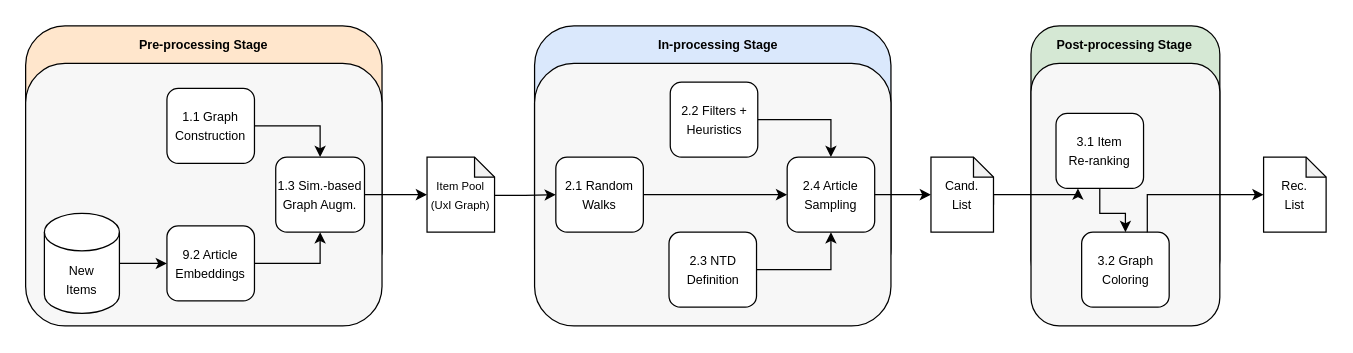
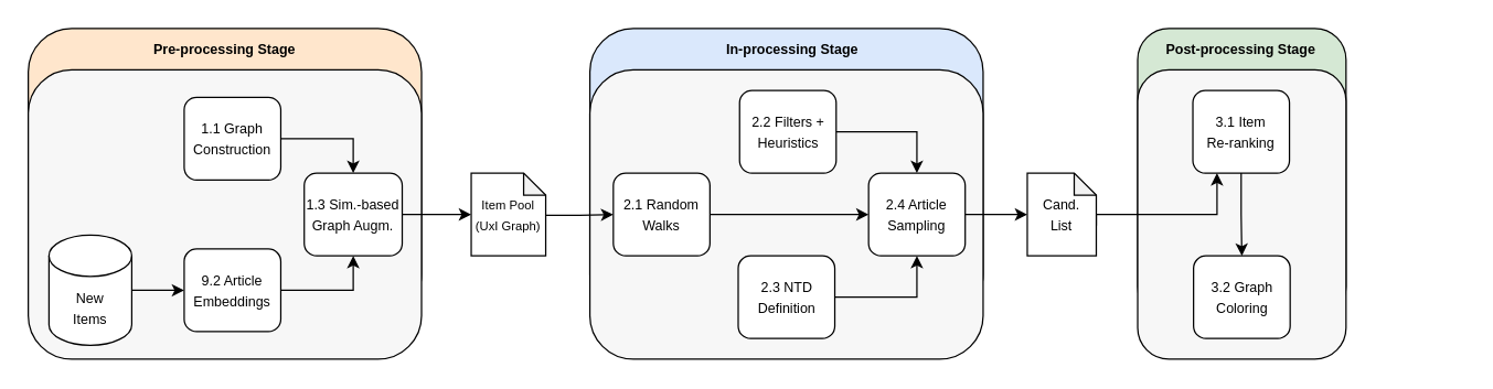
- <mxCell id="34" value="&lt;span style=&quot;font-size: 10px;&quot;&gt;3.1 Item&lt;/span&gt;&lt;br style=&quot;font-size: 10px;&quot;&gt;&lt;span style=&quot;font-size: 10px;&quot;&gt;Re-ranking&lt;/span&gt;" style="rounded=1;whiteSpace=wrap;html=1;" parent="29" vertex="1"><mxGeometry x="21" y="70" width="70" height="60" as="geometry" /></mxCell>
+ <mxCell id="34" value="&lt;span style=&quot;font-size: 10px;&quot;&gt;3.1 Item&lt;/span&gt;&lt;br style=&quot;font-size: 10px;&quot;&gt;&lt;span style=&quot;font-size: 10px;&quot;&gt;Re-ranking&lt;/span&gt;" style="rounded=1;whiteSpace=wrap;html=1;" parent="29" vertex="1"><mxGeometry x="41" y="45" width="70" height="60" as="geometry" /></mxCell>
- <mxCell id="36" style="edgeStyle=orthogonalEdgeStyle;rounded=0;orthogonalLoop=1;jettySize=auto;html=1;exitX=0.75;exitY=0;exitDx=0;exitDy=0;entryX=0;entryY=0.5;entryDx=0;entryDy=0;entryPerimeter=0;" parent="1" source="35" target="3" edge="1"><mxGeometry relative="1" as="geometry" /></mxCell>
- <mxCell id="3" value="&lt;span style=&quot;font-size: 10px;&quot;&gt;Rec.&lt;br&gt;List&lt;/span&gt;" style="shape=note;whiteSpace=wrap;html=1;backgroundOutline=1;darkOpacity=0.05;size=16;" parent="1" vertex="1"><mxGeometry x="1010" y="125" width="50" height="60" as="geometry" /></mxCell>
